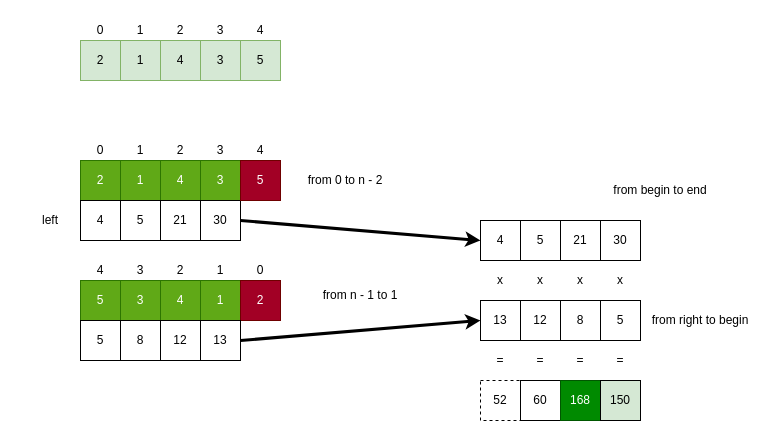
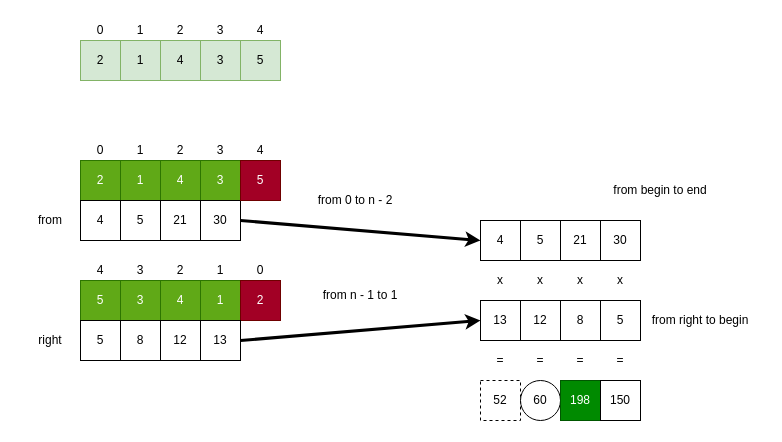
- <mxCell id="30" value="from 0 to n - 2" style="text;html=1;strokeColor=none;fillColor=none;align=center;verticalAlign=middle;whiteSpace=wrap;rounded=0;" vertex="1" parent="1"><mxGeometry x="290" y="160" width="110" height="40" as="geometry" /></mxCell>
+ <mxCell id="30" value="from 0 to n - 2" style="text;html=1;strokeColor=none;fillColor=none;align=center;verticalAlign=middle;whiteSpace=wrap;rounded=0;" vertex="1" parent="1"><mxGeometry x="300" y="180" width="110" height="40" as="geometry" /></mxCell>
- <mxCell id="11" value="left" style="text;html=1;strokeColor=none;fillColor=none;align=center;verticalAlign=middle;whiteSpace=wrap;rounded=0;" vertex="1" parent="1"><mxGeometry x="20" y="200" width="60" height="40" as="geometry" /></mxCell>
+ <mxCell id="11" value="from" style="text;html=1;strokeColor=none;fillColor=none;align=center;verticalAlign=middle;whiteSpace=wrap;rounded=0;" vertex="1" parent="1"><mxGeometry x="20" y="200" width="60" height="40" as="geometry" /></mxCell>
+ <mxCell id="12" value="right" style="text;html=1;strokeColor=none;fillColor=none;align=center;verticalAlign=middle;whiteSpace=wrap;rounded=0;" vertex="1" parent="1"><mxGeometry x="20" y="320" width="60" height="40" as="geometry" /></mxCell>
- <mxCell id="59" value="60" style="rounded=0;whiteSpace=wrap;html=1;" vertex="1" parent="1"><mxGeometry x="520" y="380" width="40" height="40" as="geometry" /></mxCell>
+ <mxCell id="59" value="60" style="ellipse;whiteSpace=wrap;html=1;" vertex="1" parent="1"><mxGeometry x="520" y="380" width="40" height="40" as="geometry" /></mxCell>
- <mxCell id="60" value="168" style="rounded=0;whiteSpace=wrap;html=1;fillColor=#008a00;fontColor=#ffffff;strokeColor=#005700;" vertex="1" parent="1"><mxGeometry x="560" y="380" width="40" height="40" as="geometry" /></mxCell>
+ <mxCell id="60" value="198" style="rounded=0;whiteSpace=wrap;html=1;fillColor=#008a00;fontColor=#ffffff;strokeColor=#005700;" vertex="1" parent="1"><mxGeometry x="560" y="380" width="40" height="40" as="geometry" /></mxCell>
- <mxCell id="61" value="150" style="rounded=0;whiteSpace=wrap;html=1;fillColor=#d5e8d4;" vertex="1" parent="1"><mxGeometry x="600" y="380" width="40" height="40" as="geometry" /></mxCell>
+ <mxCell id="61" value="150" style="rounded=0;whiteSpace=wrap;html=1;" vertex="1" parent="1"><mxGeometry x="600" y="380" width="40" height="40" as="geometry" /></mxCell>
